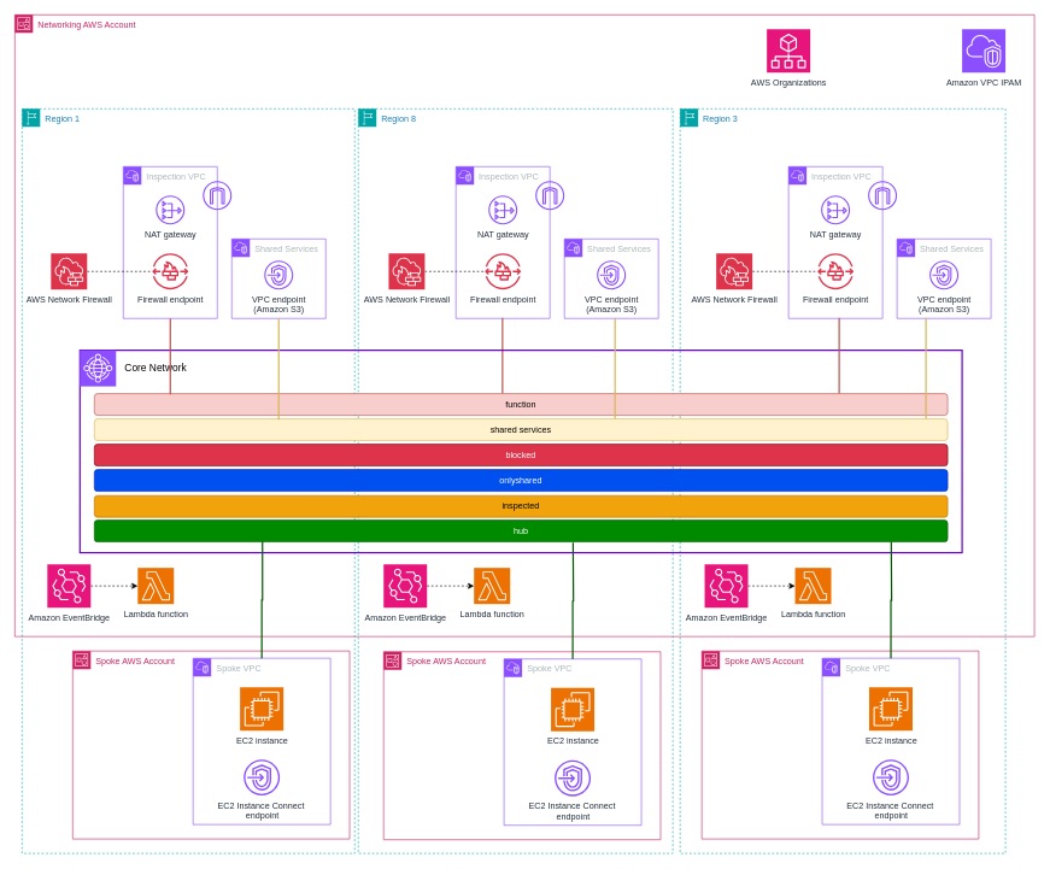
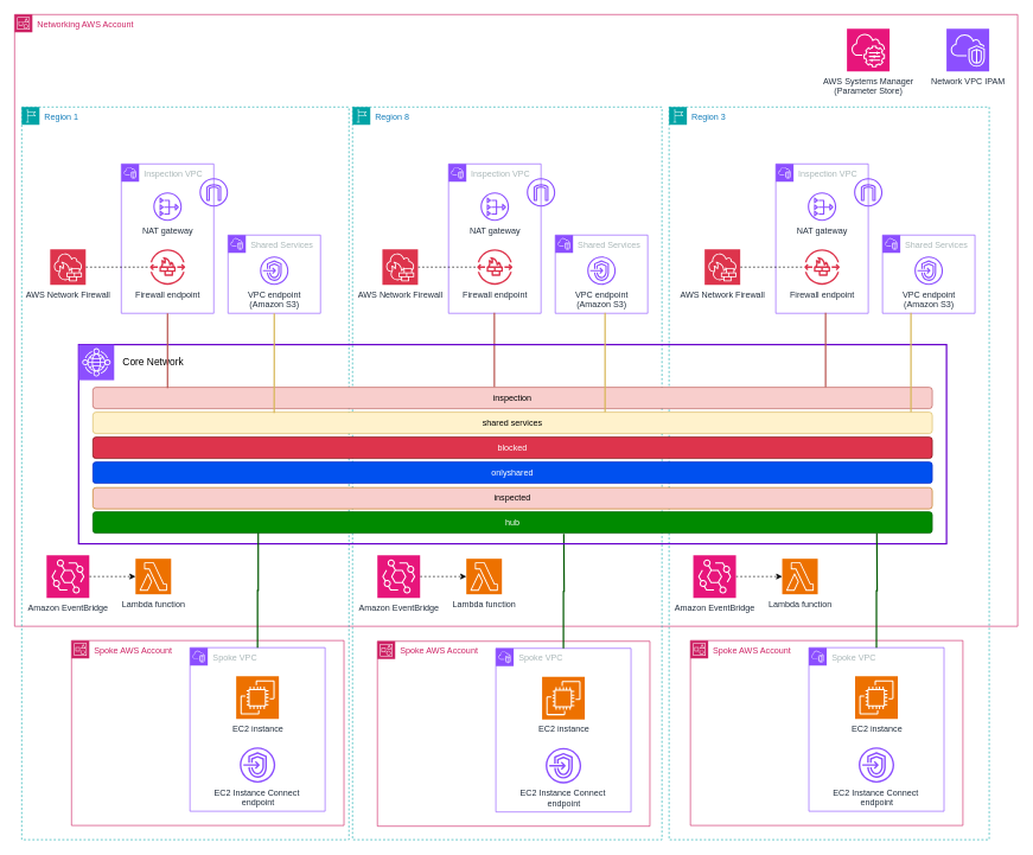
- <mxCell id="66" value="AWS Organizations" style="sketch=0;points=[[0,0,0],[0.25,0,0],[0.5,0,0],[0.75,0,0],[1,0,0],[0,1,0],[0.25,1,0],[0.5,1,0],[0.75,1,0],[1,1,0],[0,0.25,0],[0,0.5,0],[0,0.75,0],[1,0.25,0],[1,0.5,0],[1,0.75,0]];points=[[0,0,0],[0.25,0,0],[0.5,0,0],[0.75,0,0],[1,0,0],[0,1,0],[0.25,1,0],[0.5,1,0],[0.75,1,0],[1,1,0],[0,0.25,0],[0,0.5,0],[0,0.75,0],[1,0.25,0],[1,0.5,0],[1,0.75,0]];outlineConnect=0;fontColor=#232F3E;fillColor=#E7157B;strokeColor=#ffffff;dashed=0;verticalLabelPosition=bottom;verticalAlign=top;align=center;html=1;fontSize=12;fontStyle=0;aspect=fixed;shape=mxgraph.aws4.resourceIcon;resIcon=mxgraph.aws4.organizations;" vertex="1" parent="26"><mxGeometry x="1040" y="20" width="60" height="60" as="geometry" /></mxCell>
+ <mxCell id="67" value="AWS Systems Manager&lt;div&gt;(Parameter Store)&lt;/div&gt;" style="sketch=0;points=[[0,0,0],[0.25,0,0],[0.5,0,0],[0.75,0,0],[1,0,0],[0,1,0],[0.25,1,0],[0.5,1,0],[0.75,1,0],[1,1,0],[0,0.25,0],[0,0.5,0],[0,0.75,0],[1,0.25,0],[1,0.5,0],[1,0.75,0]];points=[[0,0,0],[0.25,0,0],[0.5,0,0],[0.75,0,0],[1,0,0],[0,1,0],[0.25,1,0],[0.5,1,0],[0.75,1,0],[1,1,0],[0,0.25,0],[0,0.5,0],[0,0.75,0],[1,0.25,0],[1,0.5,0],[1,0.75,0]];outlineConnect=0;fontColor=#232F3E;fillColor=#E7157B;strokeColor=#ffffff;dashed=0;verticalLabelPosition=bottom;verticalAlign=top;align=center;html=1;fontSize=12;fontStyle=0;aspect=fixed;shape=mxgraph.aws4.resourceIcon;resIcon=mxgraph.aws4.systems_manager;" vertex="1" parent="26"><mxGeometry x="1170" y="20" width="60" height="60" as="geometry" /></mxCell>
- <mxCell id="68" value="Amazon VPC IPAM" style="sketch=0;points=[[0,0,0],[0.25,0,0],[0.5,0,0],[0.75,0,0],[1,0,0],[0,1,0],[0.25,1,0],[0.5,1,0],[0.75,1,0],[1,1,0],[0,0.25,0],[0,0.5,0],[0,0.75,0],[1,0.25,0],[1,0.5,0],[1,0.75,0]];outlineConnect=0;fontColor=#232F3E;fillColor=#8C4FFF;strokeColor=#ffffff;dashed=0;verticalLabelPosition=bottom;verticalAlign=top;align=center;html=1;fontSize=12;fontStyle=0;aspect=fixed;shape=mxgraph.aws4.resourceIcon;resIcon=mxgraph.aws4.vpc;" vertex="1" parent="26"><mxGeometry x="1310" y="20" width="60" height="60" as="geometry" /></mxCell>
+ <mxCell id="68" value="Network VPC IPAM" style="sketch=0;points=[[0,0,0],[0.25,0,0],[0.5,0,0],[0.75,0,0],[1,0,0],[0,1,0],[0.25,1,0],[0.5,1,0],[0.75,1,0],[1,1,0],[0,0.25,0],[0,0.5,0],[0,0.75,0],[1,0.25,0],[1,0.5,0],[1,0.75,0]];outlineConnect=0;fontColor=#232F3E;fillColor=#8C4FFF;strokeColor=#ffffff;dashed=0;verticalLabelPosition=bottom;verticalAlign=top;align=center;html=1;fontSize=12;fontStyle=0;aspect=fixed;shape=mxgraph.aws4.resourceIcon;resIcon=mxgraph.aws4.vpc;" vertex="1" parent="26"><mxGeometry x="1310" y="20" width="60" height="60" as="geometry" /></mxCell>
- <mxCell id="52" value="function" style="rounded=1;whiteSpace=wrap;html=1;fillColor=#f8cecc;strokeColor=#b85450;" vertex="1" parent="45"><mxGeometry x="-810" y="394" width="1180" height="30" as="geometry" /></mxCell>
+ <mxCell id="52" value="inspection" style="rounded=1;whiteSpace=wrap;html=1;fillColor=#f8cecc;strokeColor=#b85450;" vertex="1" parent="45"><mxGeometry x="-810" y="394" width="1180" height="30" as="geometry" /></mxCell>
- <mxCell id="48" value="inspected" style="rounded=1;whiteSpace=wrap;html=1;fillColor=#f0a30a;fontColor=#000000;strokeColor=#BD7000;" vertex="1" parent="45"><mxGeometry x="-810" y="535" width="1180" height="30" as="geometry" /></mxCell>
+ <mxCell id="48" value="inspected" style="rounded=1;whiteSpace=wrap;html=1;fillColor=#f8cecc;fontColor=#000000;strokeColor=#BD7000;" vertex="1" parent="45"><mxGeometry x="-810" y="535" width="1180" height="30" as="geometry" /></mxCell>
